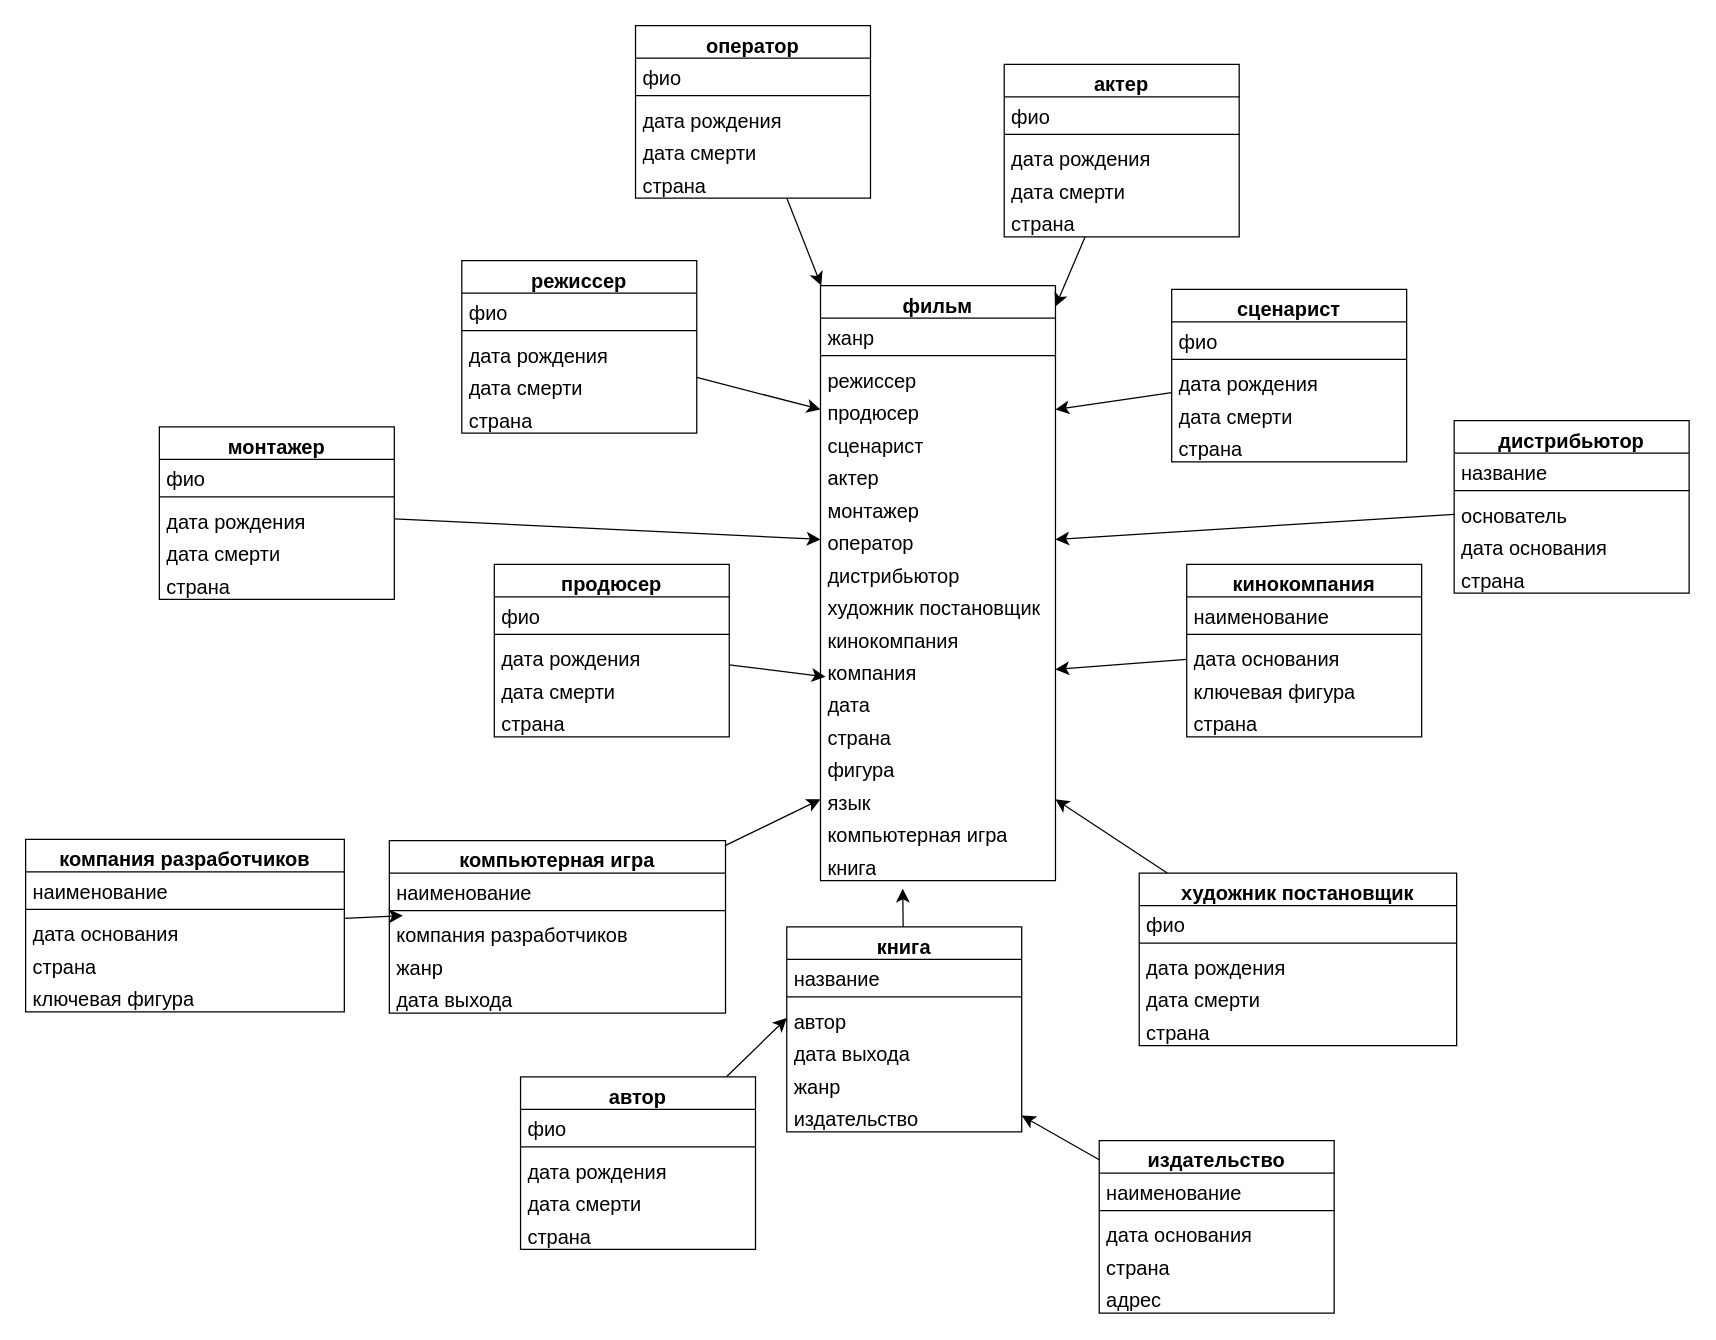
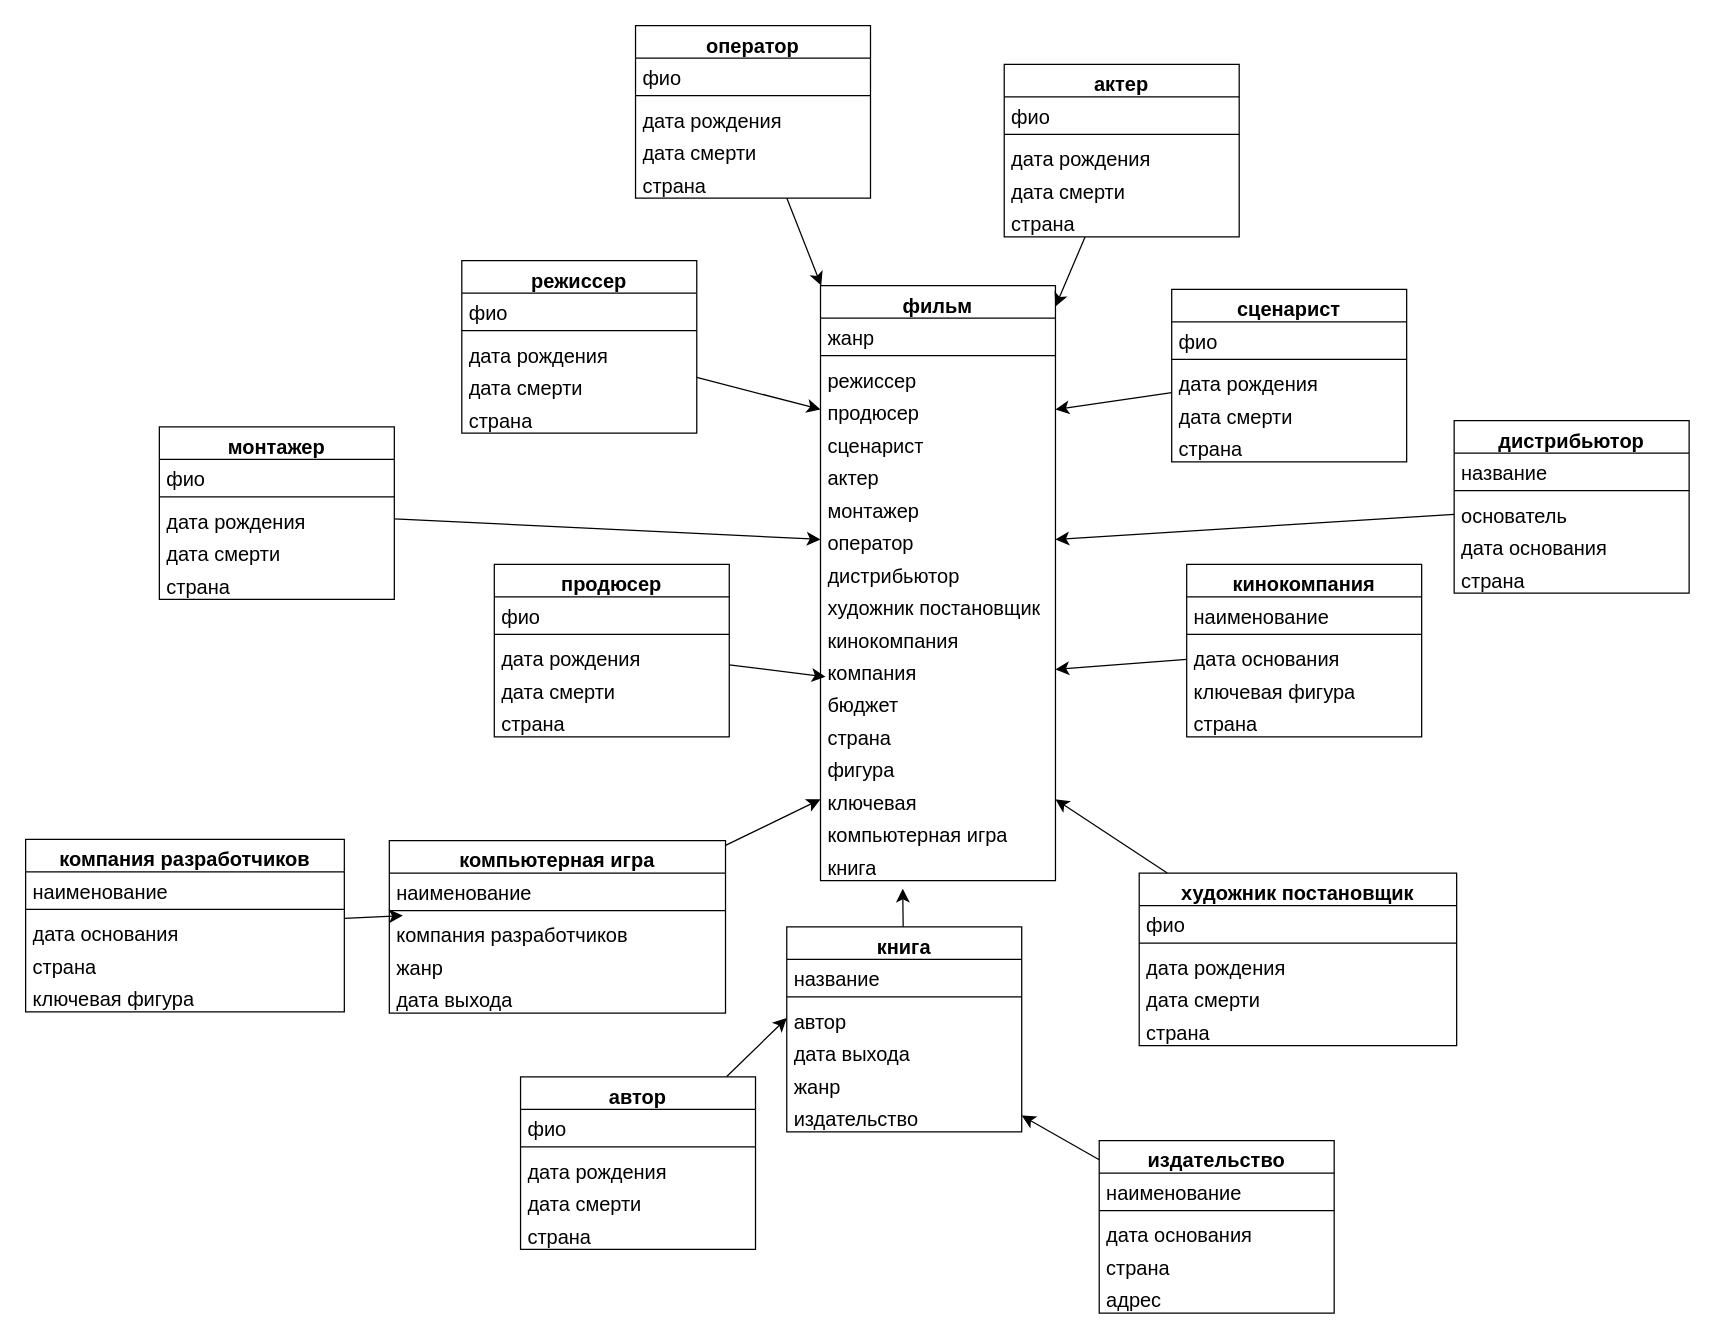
- <mxCell id="15" value="дата" style="text;strokeColor=none;fillColor=none;align=left;verticalAlign=top;spacingLeft=4;spacingRight=4;overflow=hidden;rotatable=0;points=[[0,0.5],[1,0.5]];portConstraint=eastwest;whiteSpace=wrap;html=1;fontSize=16;" parent="2" vertex="1"><mxGeometry y="320" width="188" height="26" as="geometry" /></mxCell>
+ <mxCell id="15" value="бюджет" style="text;strokeColor=none;fillColor=none;align=left;verticalAlign=top;spacingLeft=4;spacingRight=4;overflow=hidden;rotatable=0;points=[[0,0.5],[1,0.5]];portConstraint=eastwest;whiteSpace=wrap;html=1;fontSize=16;" parent="2" vertex="1"><mxGeometry y="320" width="188" height="26" as="geometry" /></mxCell>
- <mxCell id="18" value="язык" style="text;strokeColor=none;fillColor=none;align=left;verticalAlign=top;spacingLeft=4;spacingRight=4;overflow=hidden;rotatable=0;points=[[0,0.5],[1,0.5]];portConstraint=eastwest;whiteSpace=wrap;html=1;fontSize=16;" parent="2" vertex="1"><mxGeometry y="398" width="188" height="26" as="geometry" /></mxCell>
+ <mxCell id="18" value="ключевая" style="text;strokeColor=none;fillColor=none;align=left;verticalAlign=top;spacingLeft=4;spacingRight=4;overflow=hidden;rotatable=0;points=[[0,0.5],[1,0.5]];portConstraint=eastwest;whiteSpace=wrap;html=1;fontSize=16;" parent="2" vertex="1"><mxGeometry y="398" width="188" height="26" as="geometry" /></mxCell>
